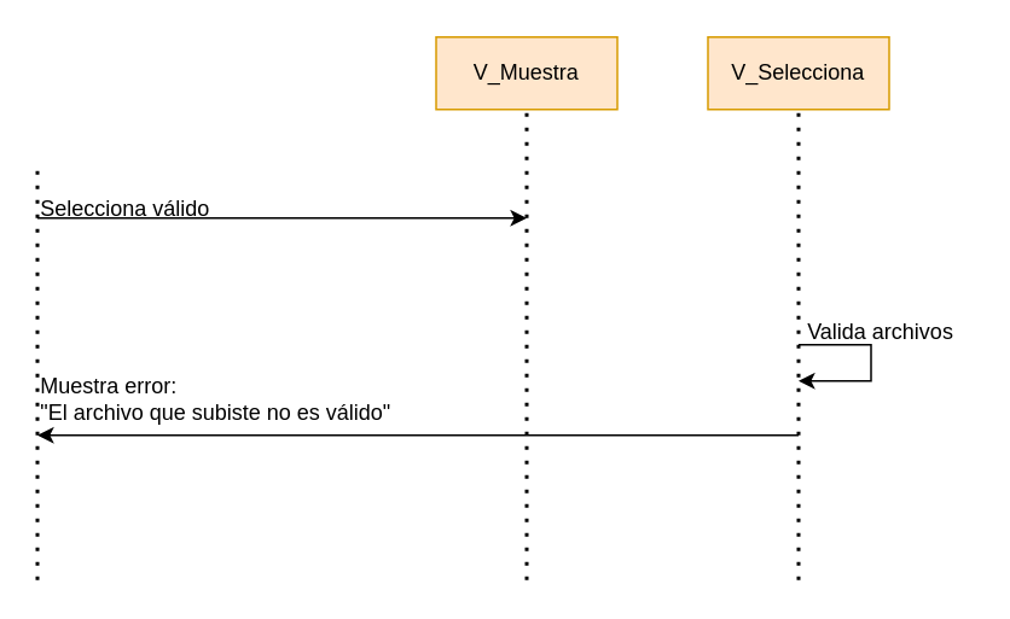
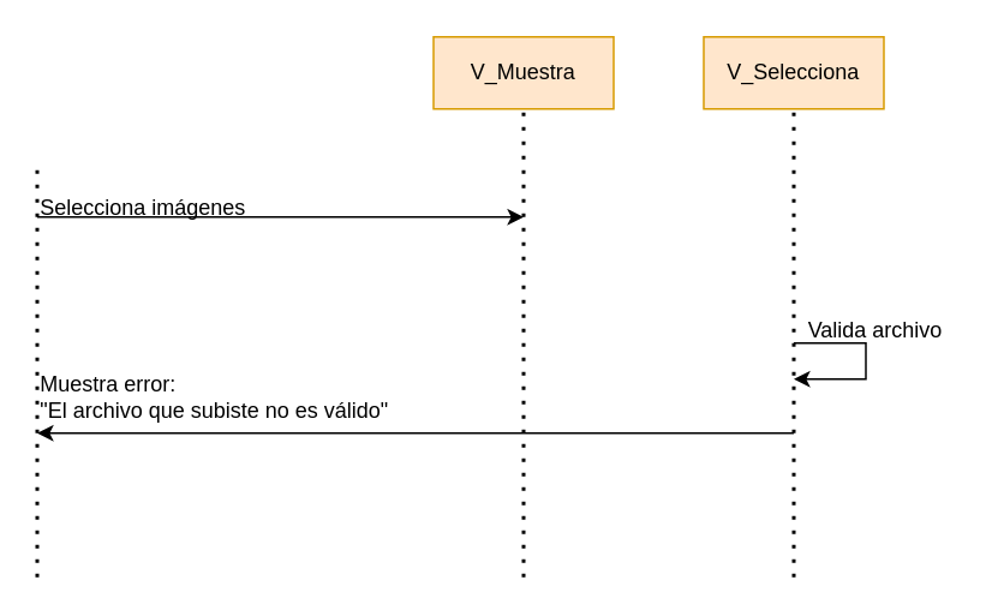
- <mxCell id="7" value="Selecciona válido" style="text;html=1;align=left;verticalAlign=middle;resizable=0;points=[];autosize=1;strokeColor=none;fillColor=none;" parent="1" vertex="1"><mxGeometry x="20" y="100" width="140" height="30" as="geometry" /></mxCell>
+ <mxCell id="7" value="Selecciona imágenes" style="text;html=1;align=left;verticalAlign=middle;resizable=0;points=[];autosize=1;strokeColor=none;fillColor=none;" parent="1" vertex="1"><mxGeometry x="20" y="100" width="140" height="30" as="geometry" /></mxCell>
- <mxCell id="12" value="Valida archivos" style="text;html=1;align=center;verticalAlign=middle;resizable=0;points=[];autosize=1;strokeColor=none;fillColor=none;" parent="1" vertex="1"><mxGeometry x="435" y="168" width="100" height="30" as="geometry" /></mxCell>
+ <mxCell id="12" value="Valida archivo" style="text;html=1;align=center;verticalAlign=middle;resizable=0;points=[];autosize=1;strokeColor=none;fillColor=none;" parent="1" vertex="1"><mxGeometry x="435" y="168" width="100" height="30" as="geometry" /></mxCell>
